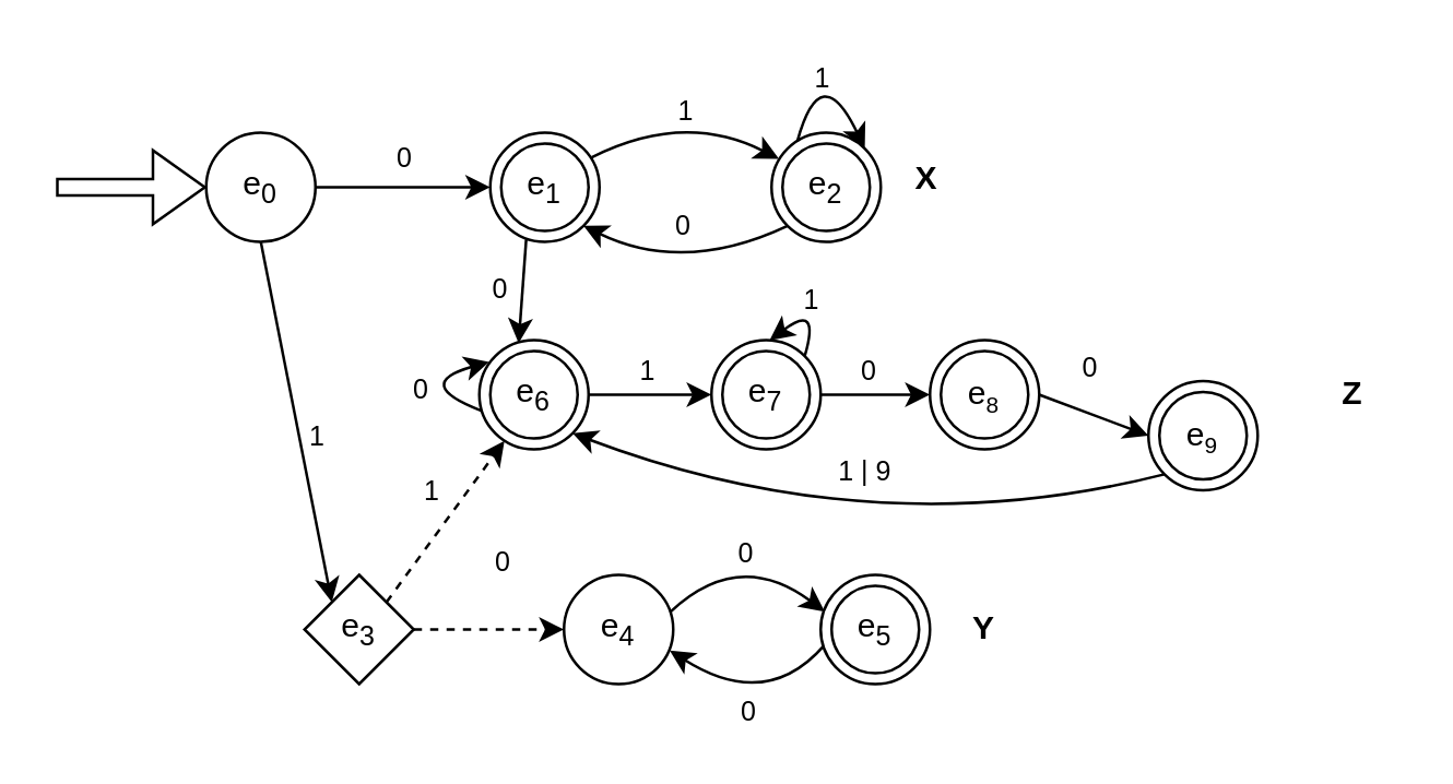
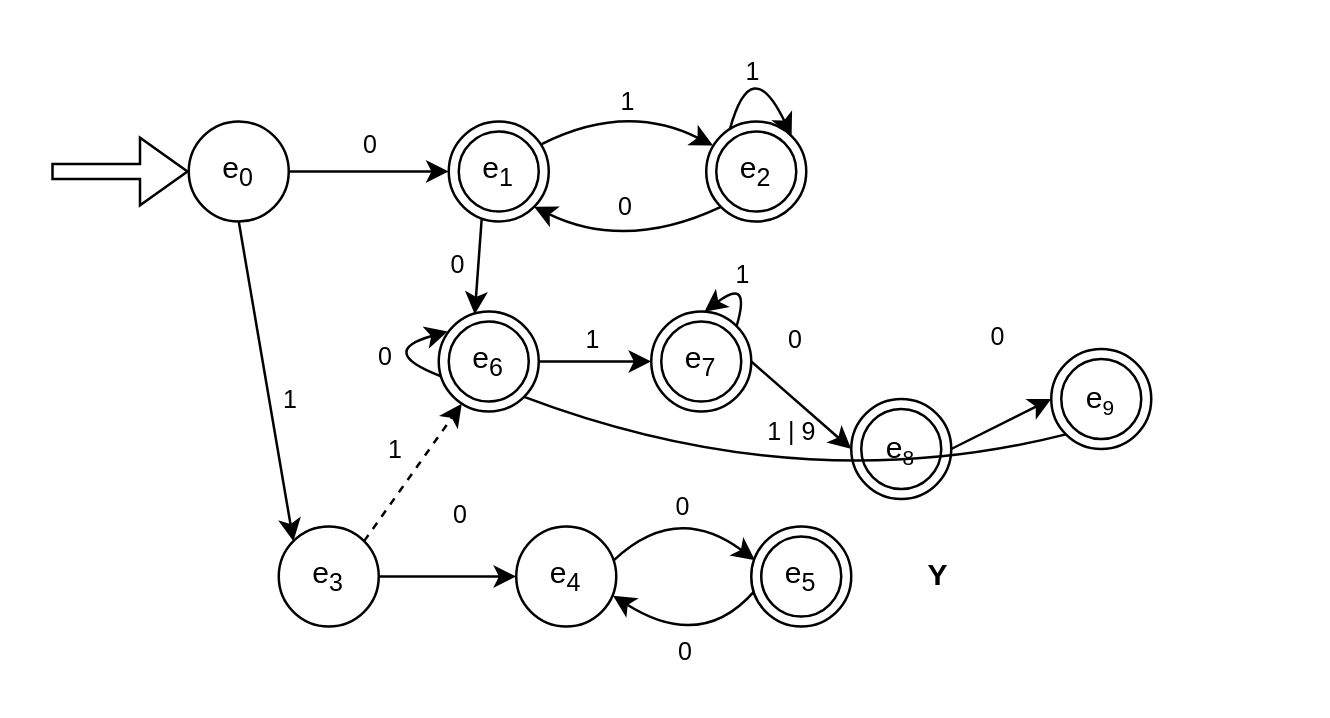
- <mxCell id="45" value="&lt;b&gt;X&lt;/b&gt;" style="text;html=1;align=center;verticalAlign=middle;whiteSpace=wrap;rounded=0;" vertex="1" parent="1"><mxGeometry x="324" y="50" width="30" height="30" as="geometry" /></mxCell>
- <mxCell id="31" value="e&lt;span style=&quot;font-size: 10px;&quot;&gt;&lt;sub&gt;8&lt;/sub&gt;&lt;/span&gt;" style="ellipse;shape=doubleEllipse;html=1;dashed=0;whiteSpace=wrap;aspect=fixed;fillColor=none;" vertex="1" parent="1"><mxGeometry x="340" y="124" width="40" height="40" as="geometry" /></mxCell>
+ <mxCell id="31" value="e&lt;span style=&quot;font-size: 10px;&quot;&gt;&lt;sub&gt;8&lt;/sub&gt;&lt;/span&gt;" style="ellipse;shape=doubleEllipse;html=1;dashed=0;whiteSpace=wrap;aspect=fixed;fillColor=none;" vertex="1" parent="1"><mxGeometry x="340" y="159" width="40" height="40" as="geometry" /></mxCell>
- <mxCell id="47" value="&lt;b&gt;Z&lt;/b&gt;" style="text;html=1;align=center;verticalAlign=middle;whiteSpace=wrap;rounded=0;" vertex="1" parent="1"><mxGeometry x="480" y="129" width="30" height="30" as="geometry" /></mxCell>
- <mxCell id="43" value="" style="endArrow=classic;html=1;rounded=0;exitX=0;exitY=1;exitDx=0;exitDy=0;entryX=1;entryY=1;entryDx=0;entryDy=0;curved=1;" edge="1" parent="1" source="40" target="28"><mxGeometry width="50" height="50" relative="1" as="geometry"><mxPoint x="290" y="180" as="sourcePoint" /><mxPoint x="340" y="130" as="targetPoint" /><Array as="points"><mxPoint x="320" y="200" /></Array></mxGeometry></mxCell>
+ <mxCell id="43" value="" style="endArrow=none;html=1;rounded=0;exitX=0;exitY=1;exitDx=0;exitDy=0;entryX=1;entryY=1;entryDx=0;entryDy=0;curved=1;" edge="1" parent="1" source="40" target="28"><mxGeometry width="50" height="50" relative="1" as="geometry"><mxPoint x="290" y="180" as="sourcePoint" /><mxPoint x="340" y="130" as="targetPoint" /><Array as="points"><mxPoint x="320" y="200" /></Array></mxGeometry></mxCell>
- <mxCell id="13" value="e&lt;sub&gt;3&lt;/sub&gt;" style="rhombus;whiteSpace=wrap;html=1;aspect=fixed;fillColor=none;" vertex="1" parent="1"><mxGeometry x="111" y="210" width="40" height="40" as="geometry" /></mxCell>
+ <mxCell id="13" value="e&lt;sub&gt;3&lt;/sub&gt;" style="ellipse;whiteSpace=wrap;html=1;aspect=fixed;fillColor=none;" vertex="1" parent="1"><mxGeometry x="111" y="210" width="40" height="40" as="geometry" /></mxCell>
- <mxCell id="15" value="" style="endArrow=classic;html=1;rounded=0;exitX=1;exitY=0.5;exitDx=0;exitDy=0;entryX=0;entryY=0.5;entryDx=0;entryDy=0;dashed=1;" edge="1" parent="1" source="13" target="14"><mxGeometry width="50" height="50" relative="1" as="geometry"><mxPoint x="190" y="180" as="sourcePoint" /><mxPoint x="240" y="130" as="targetPoint" /></mxGeometry></mxCell>
+ <mxCell id="15" value="" style="endArrow=classic;html=1;rounded=0;exitX=1;exitY=0.5;exitDx=0;exitDy=0;entryX=0;entryY=0.5;entryDx=0;entryDy=0;" edge="1" parent="1" source="13" target="14"><mxGeometry width="50" height="50" relative="1" as="geometry"><mxPoint x="190" y="180" as="sourcePoint" /><mxPoint x="240" y="130" as="targetPoint" /></mxGeometry></mxCell>
- <mxCell id="46" value="&lt;b&gt;Y&lt;/b&gt;" style="text;html=1;align=center;verticalAlign=middle;whiteSpace=wrap;rounded=0;" vertex="1" parent="1"><mxGeometry x="345" y="215" width="30" height="30" as="geometry" /></mxCell>
+ <mxCell id="46" value="&lt;b&gt;Y&lt;/b&gt;" style="text;html=1;align=center;verticalAlign=middle;whiteSpace=wrap;rounded=0;" vertex="1" parent="1"><mxGeometry x="360" y="215" width="30" height="30" as="geometry" /></mxCell>
